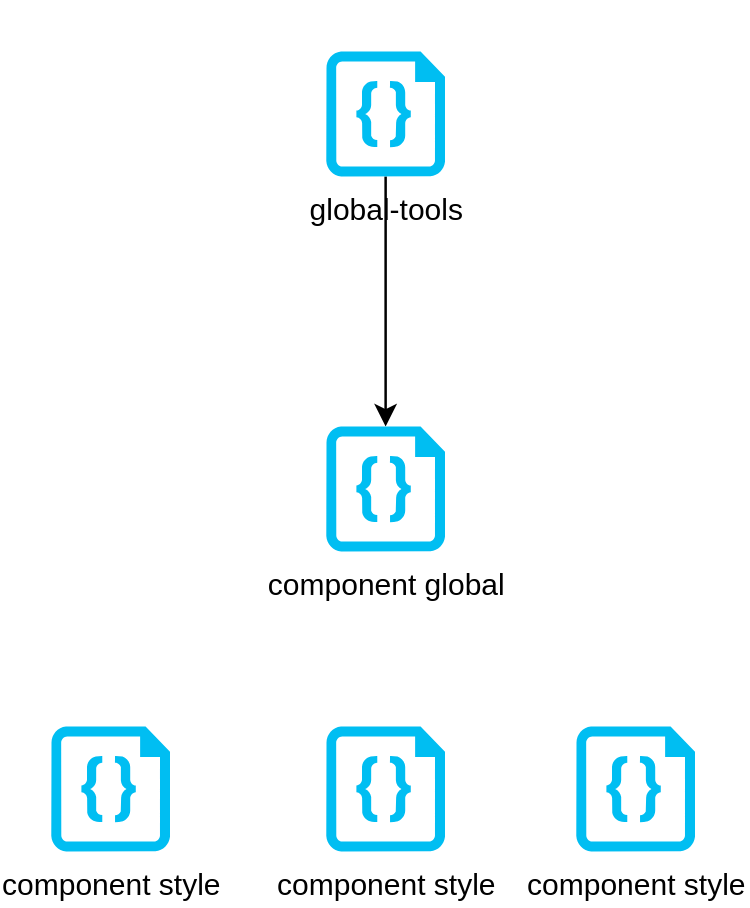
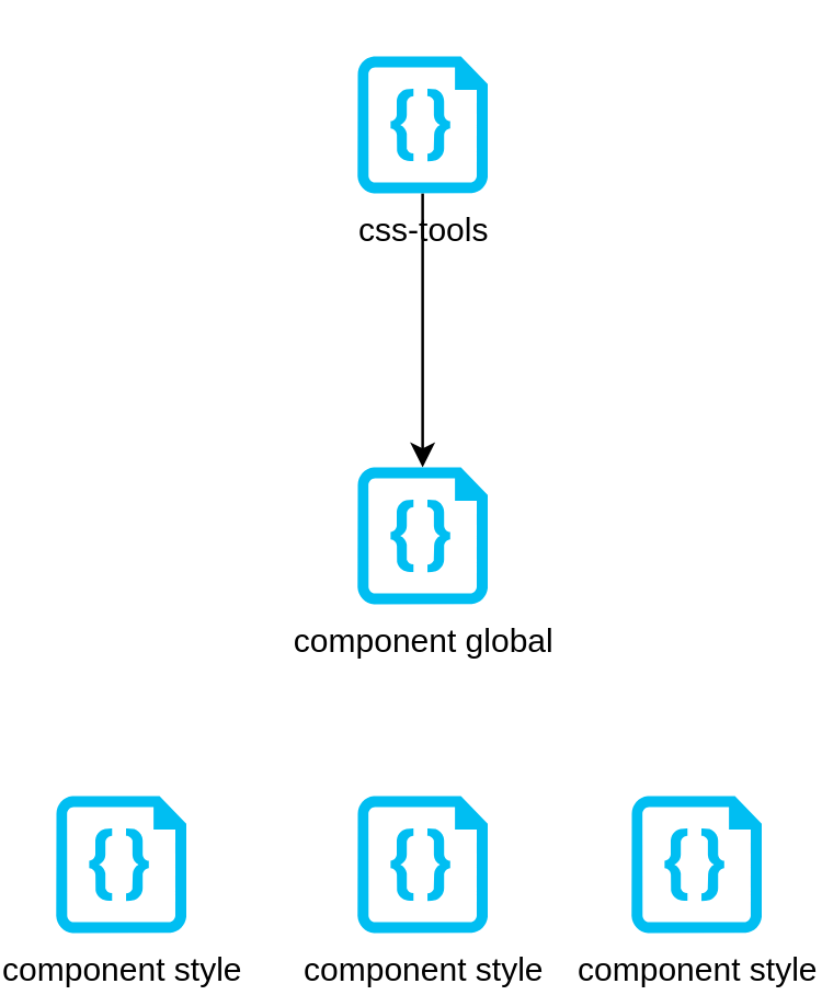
- <mxCell id="3" value="global-tools" style="verticalLabelPosition=bottom;html=1;verticalAlign=top;align=center;strokeColor=none;fillColor=#00BEF2;shape=mxgraph.azure.code_file;pointerEvents=1;" parent="1" vertex="1"><mxGeometry x="130" y="20" width="47.5" height="50" as="geometry" /></mxCell>
+ <mxCell id="3" value="css-tools" style="verticalLabelPosition=bottom;html=1;verticalAlign=top;align=center;strokeColor=none;fillColor=#00BEF2;shape=mxgraph.azure.code_file;pointerEvents=1;" parent="1" vertex="1"><mxGeometry x="130" y="20" width="47.5" height="50" as="geometry" /></mxCell>
